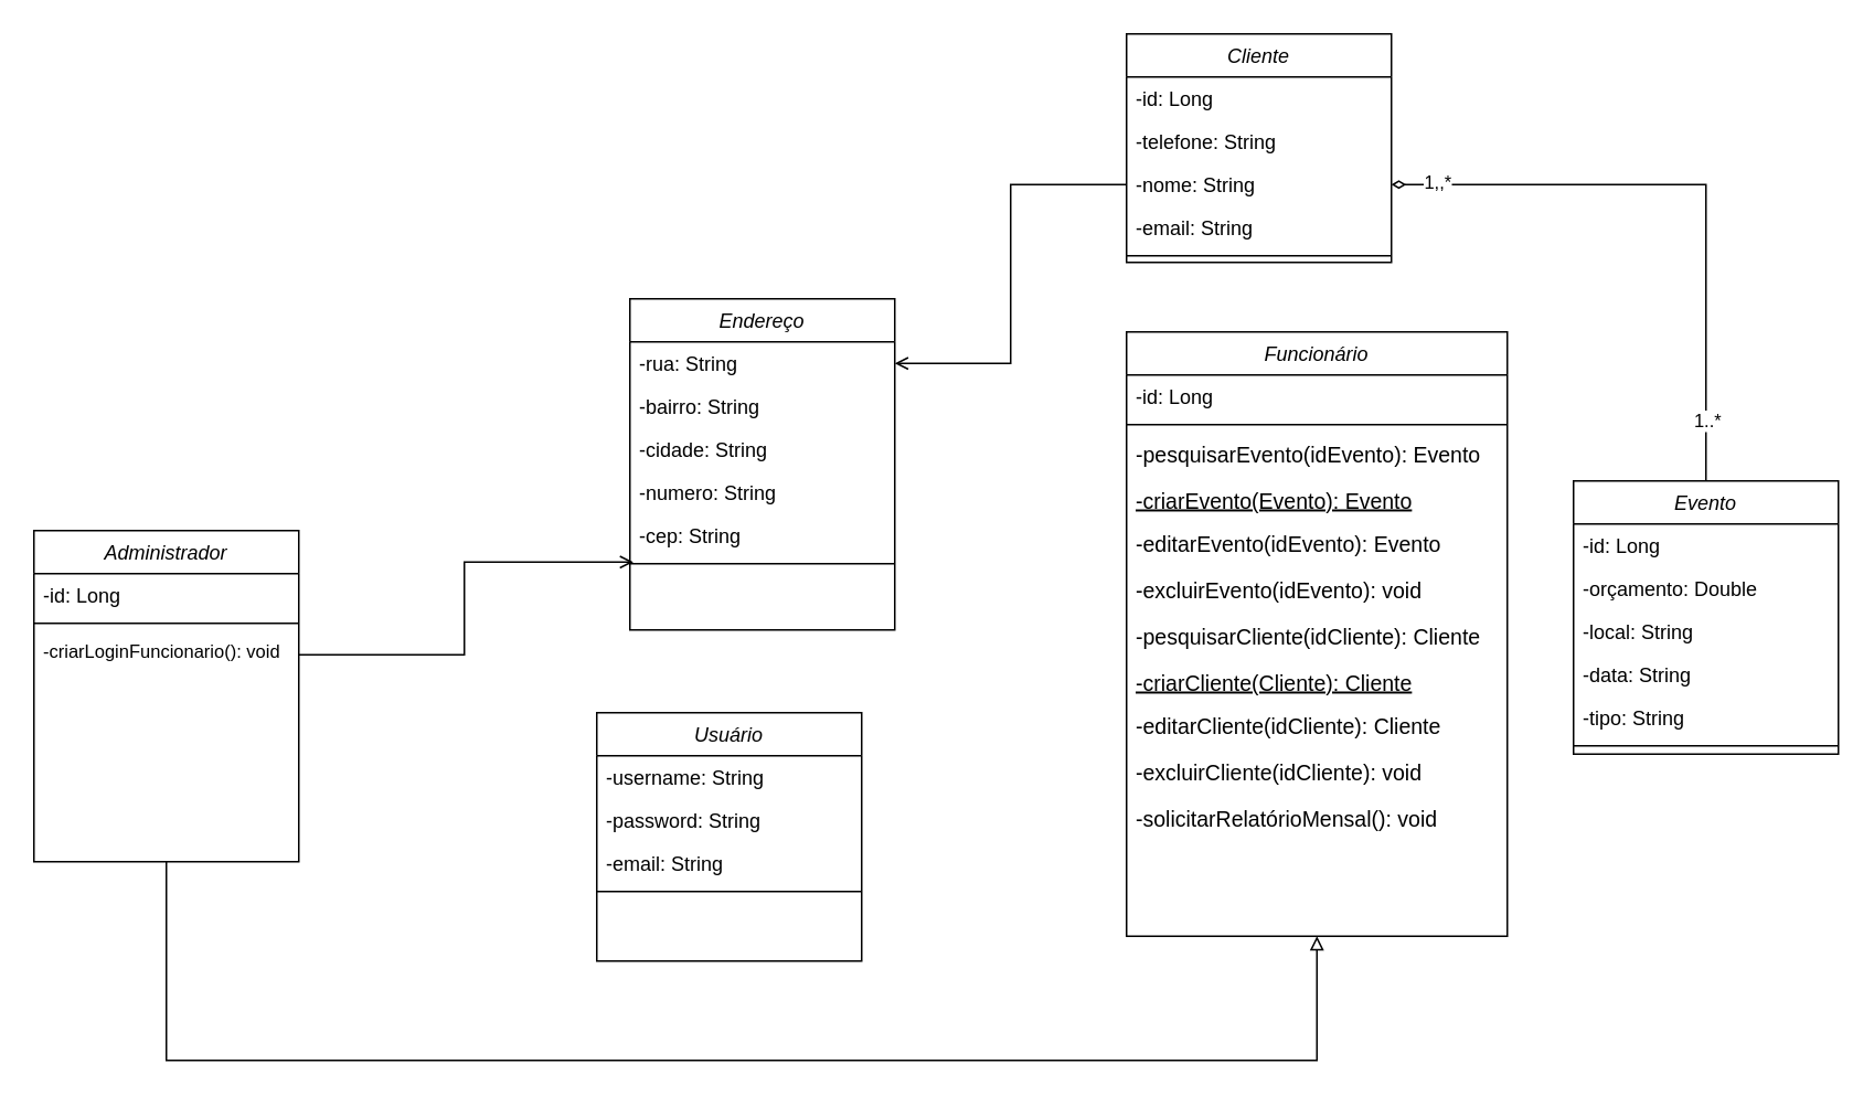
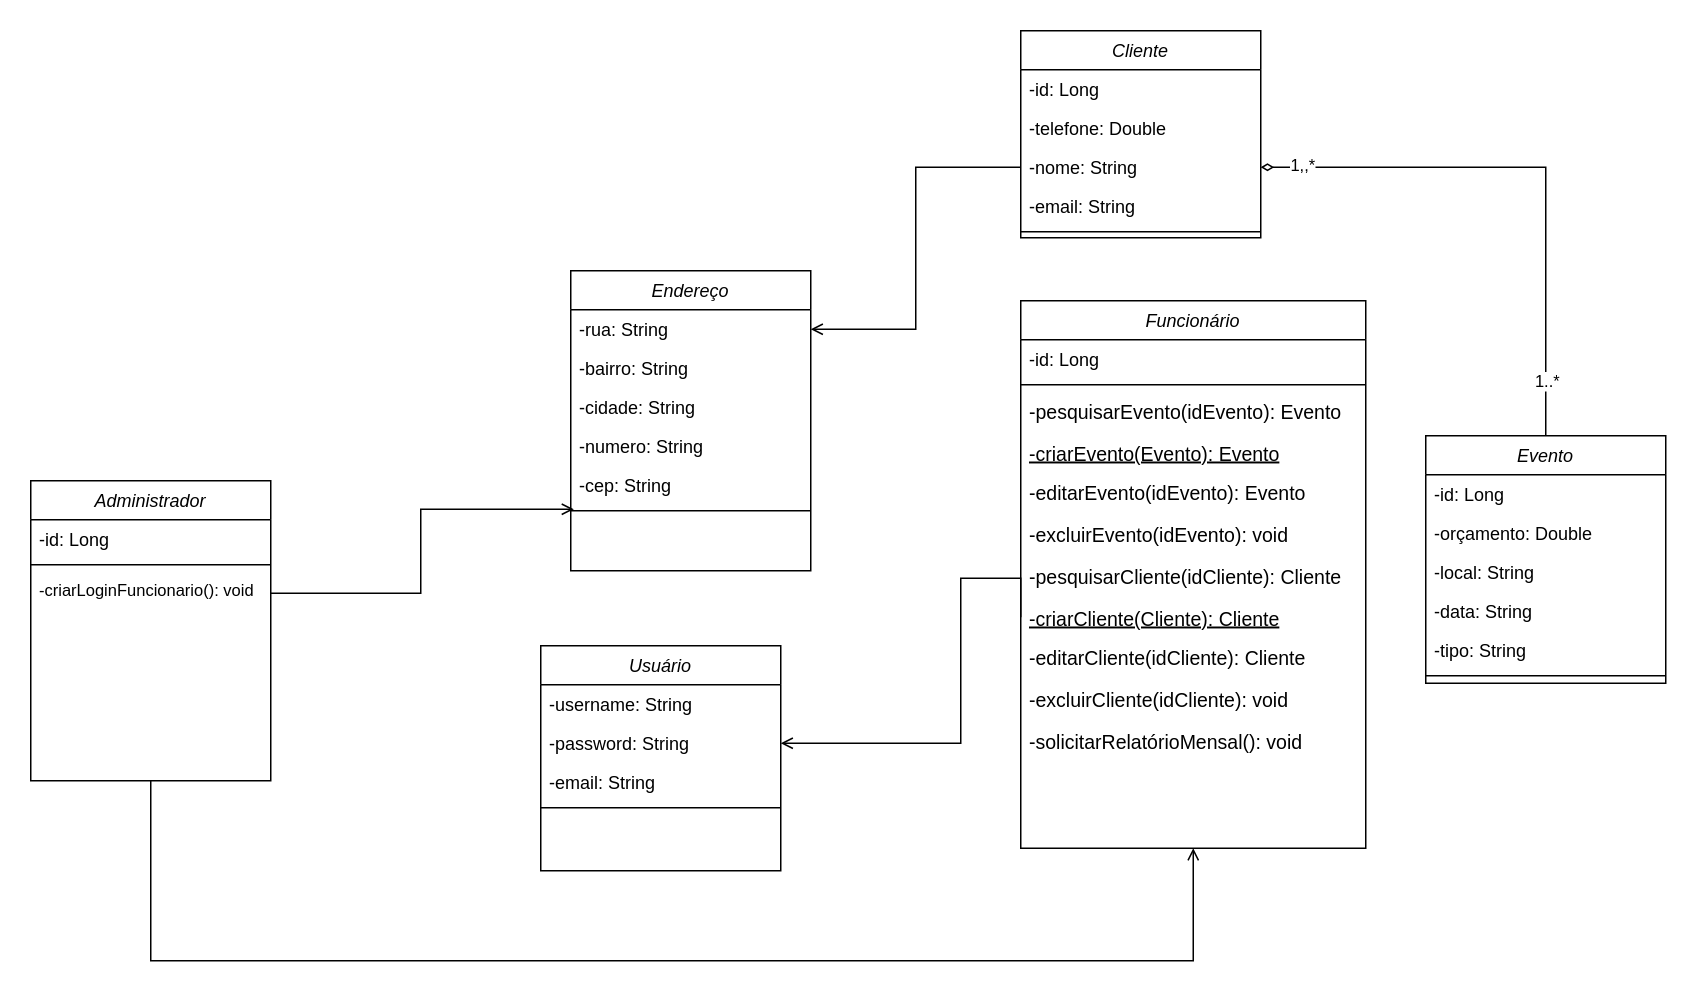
- <mxCell id="4" value="-telefone: String" style="text;align=left;verticalAlign=top;spacingLeft=4;spacingRight=4;overflow=hidden;rotatable=0;points=[[0,0.5],[1,0.5]];portConstraint=eastwest;rounded=0;shadow=0;html=0;" parent="2" vertex="1"><mxGeometry y="52" width="160" height="26" as="geometry" /></mxCell>
+ <mxCell id="4" value="-telefone: Double" style="text;align=left;verticalAlign=top;spacingLeft=4;spacingRight=4;overflow=hidden;rotatable=0;points=[[0,0.5],[1,0.5]];portConstraint=eastwest;rounded=0;shadow=0;html=0;" parent="2" vertex="1"><mxGeometry y="52" width="160" height="26" as="geometry" /></mxCell>
+ <mxCell id="49" style="edgeStyle=orthogonalEdgeStyle;rounded=0;orthogonalLoop=1;jettySize=auto;html=1;entryX=1;entryY=0.5;entryDx=0;entryDy=0;endArrow=open;endFill=0;exitX=0;exitY=0.5;exitDx=0;exitDy=0;" parent="1" source="16" target="45" edge="1"><mxGeometry relative="1" as="geometry"><mxPoint x="650" y="450" as="sourcePoint" /><Array as="points"><mxPoint x="640" y="385" /><mxPoint x="640" y="495" /></Array></mxGeometry></mxCell>
- <mxCell id="30" style="edgeStyle=orthogonalEdgeStyle;rounded=0;orthogonalLoop=1;jettySize=auto;html=1;fontSize=11;endArrow=block;endFill=0;exitX=0.5;exitY=1;exitDx=0;exitDy=0;entryX=0.5;entryY=1;entryDx=0;entryDy=0;" parent="1" source="31" target="8" edge="1"><mxGeometry relative="1" as="geometry"><mxPoint x="870" y="580" as="sourcePoint" /><Array as="points"><mxPoint x="100" y="640" /><mxPoint x="795" y="640" /></Array><mxPoint x="820" y="660" as="targetPoint" /></mxGeometry></mxCell>
+ <mxCell id="30" style="edgeStyle=orthogonalEdgeStyle;rounded=0;orthogonalLoop=1;jettySize=auto;html=1;fontSize=11;endArrow=open;endFill=0;exitX=0.5;exitY=1;exitDx=0;exitDy=0;entryX=0.5;entryY=1;entryDx=0;entryDy=0;" parent="1" source="31" target="8" edge="1"><mxGeometry relative="1" as="geometry"><mxPoint x="870" y="580" as="sourcePoint" /><Array as="points"><mxPoint x="100" y="640" /><mxPoint x="795" y="640" /></Array><mxPoint x="820" y="660" as="targetPoint" /></mxGeometry></mxCell>
